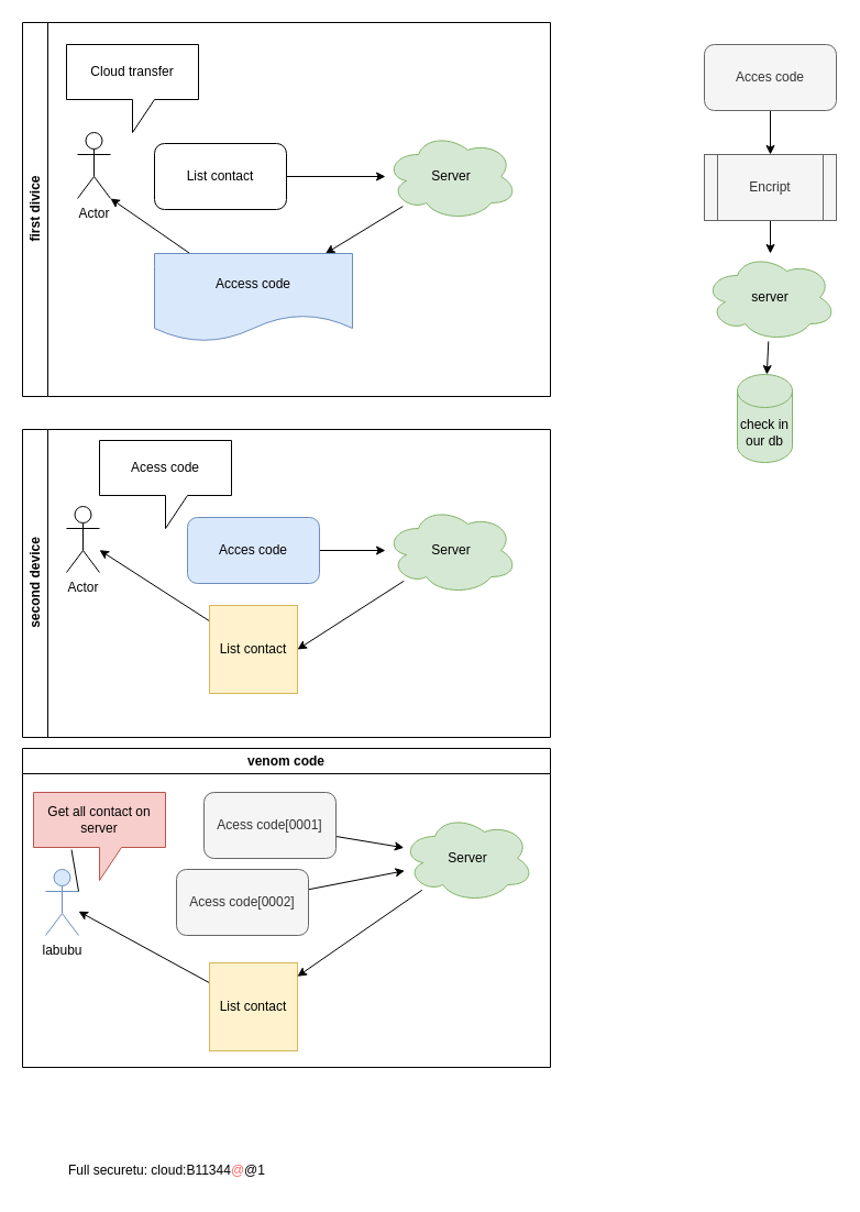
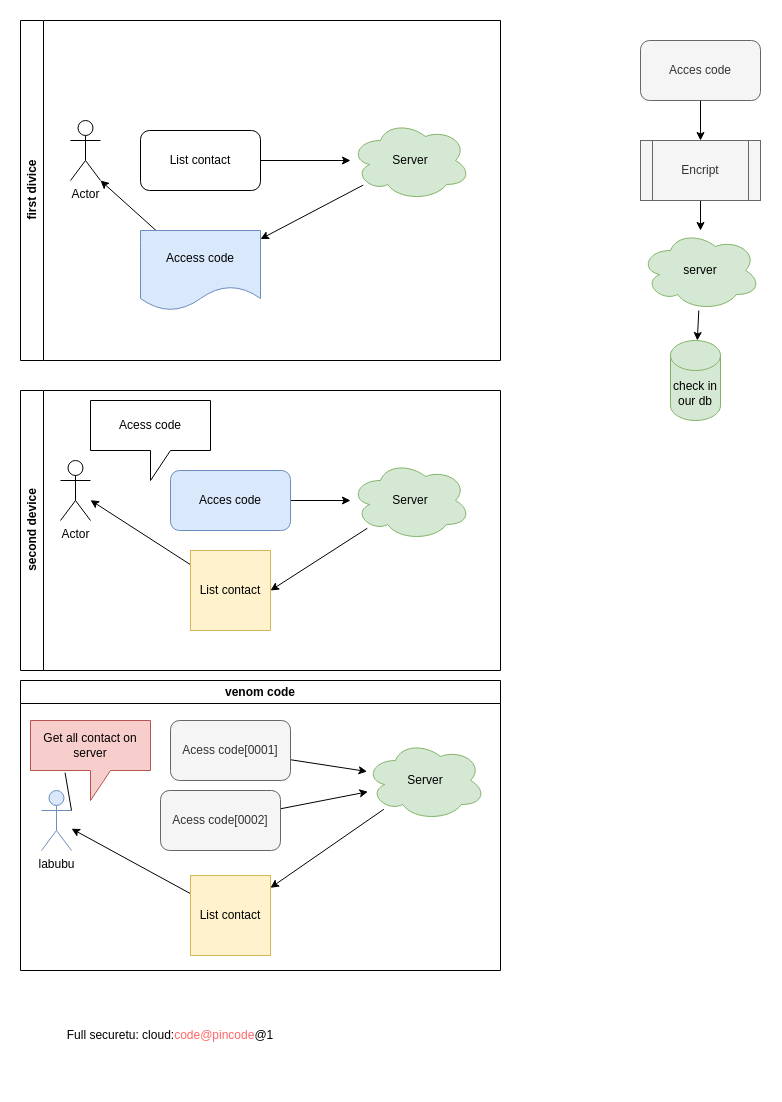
- <mxCell id="3" value="Cloud transfer" style="shape=callout;whiteSpace=wrap;html=1;perimeter=calloutPerimeter;" parent="1" vertex="1"><mxGeometry x="60" y="40" width="120" height="80" as="geometry" /></mxCell>
- <mxCell id="10" value="Access code" style="shape=document;whiteSpace=wrap;html=1;boundedLbl=1;fillColor=#dae8fc;strokeColor=#6c8ebf;" parent="9" vertex="1"><mxGeometry x="120" y="210" width="180" height="80" as="geometry" /></mxCell>
+ <mxCell id="10" value="Access code" style="shape=document;whiteSpace=wrap;html=1;boundedLbl=1;fillColor=#dae8fc;strokeColor=#6c8ebf;" parent="9" vertex="1"><mxGeometry x="120" y="210" width="120" height="80" as="geometry" /></mxCell>
- <mxCell id="24" value="Acess code[0001]" style="rounded=1;whiteSpace=wrap;html=1;fillColor=#f5f5f5;strokeColor=#666666;fontColor=#333333;" parent="20" vertex="1"><mxGeometry x="165" y="40" width="120" height="60" as="geometry" /></mxCell>
+ <mxCell id="24" value="Acess code[0001]" style="rounded=1;whiteSpace=wrap;html=1;fillColor=#f5f5f5;strokeColor=#666666;fontColor=#333333;" parent="20" vertex="1"><mxGeometry x="150" y="40" width="120" height="60" as="geometry" /></mxCell>
+ <mxCell id="40" value="Full securetu: cloud:&lt;font style=&quot;color: rgb(255, 102, 102);&quot;&gt;code@pincode&lt;/font&gt;@1" style="text;html=1;align=center;verticalAlign=middle;whiteSpace=wrap;rounded=0;" parent="1" vertex="1"><mxGeometry x="20" y="1020" width="300" height="30" as="geometry" /></mxCell>
- <mxCell id="41" value="&lt;span style=&quot;color: rgb(0, 0, 0); font-family: Helvetica; font-size: 12px; font-style: normal; font-variant-ligatures: normal; font-variant-caps: normal; font-weight: 400; letter-spacing: normal; orphans: 2; text-align: center; text-indent: 0px; text-transform: none; widows: 2; word-spacing: 0px; -webkit-text-stroke-width: 0px; white-space: normal; background-color: rgb(251, 251, 251); text-decoration-thickness: initial; text-decoration-style: initial; text-decoration-color: initial; float: none; display: inline !important;&quot;&gt;Full securetu: cloud:B11344&lt;/span&gt;&lt;font style=&quot;forced-color-adjust: none; color: light-dark(rgb(255, 102, 102), rgb(224, 93, 93)); scrollbar-color: light-dark(#e2e2e2, #4b4b4b)&lt;br/&gt;&lt;span style=&quot;&gt;@&lt;/font&gt;&lt;span style=&quot;color: rgb(0, 0, 0); font-family: Helvetica; font-size: 12px; font-style: normal; font-variant-ligatures: normal; font-variant-caps: normal; font-weight: 400; letter-spacing: normal; orphans: 2; text-align: center; text-indent: 0px; text-transform: none; widows: 2; word-spacing: 0px; -webkit-text-stroke-width: 0px; white-space: normal; background-color: rgb(251, 251, 251); text-decoration-thickness: initial; text-decoration-style: initial; text-decoration-color: initial; float: none; display: inline !important;&quot;&gt;@1&lt;/span&gt;" style="text;whiteSpace=wrap;html=1;" parent="1" vertex="1"><mxGeometry x="60" y="1050" width="200" height="30" as="geometry" /></mxCell>
